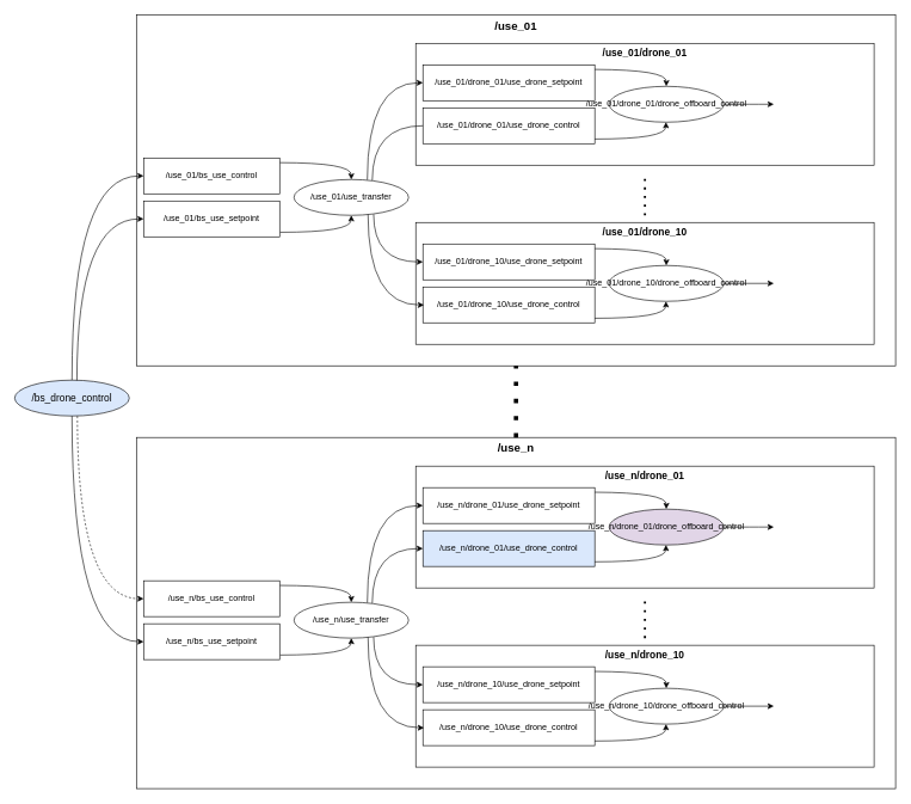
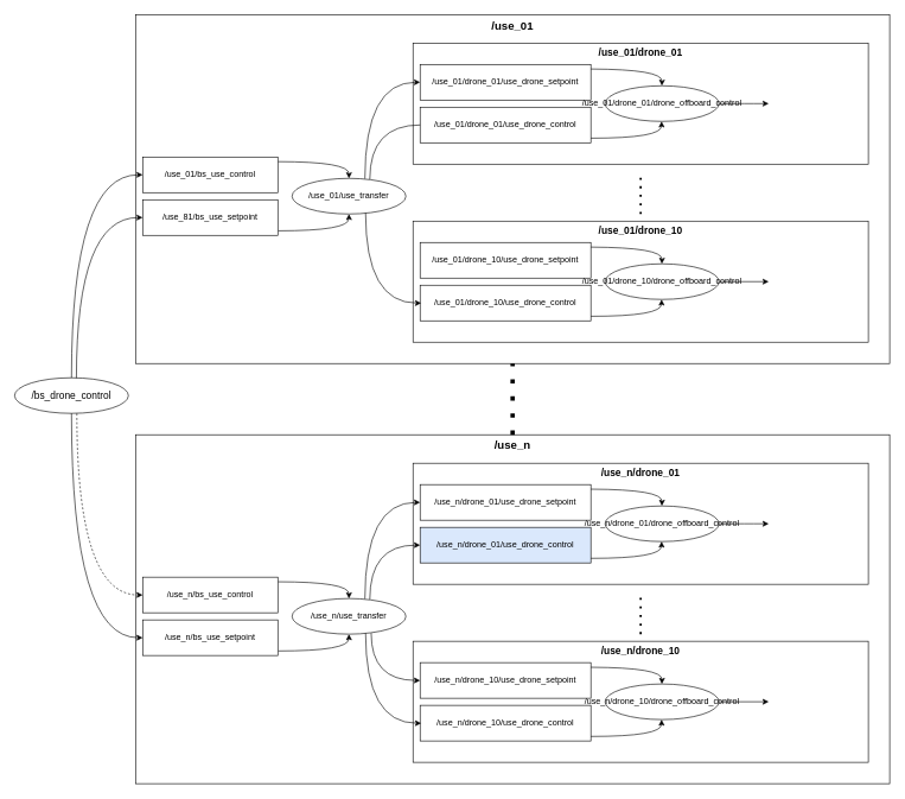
- <mxCell id="8" value="&lt;div&gt;&lt;font style=&quot;font-size: 12px&quot;&gt;/use_01/bs_use_setpoint&lt;/font&gt;&lt;/div&gt;" style="rounded=0;whiteSpace=wrap;html=1;" vertex="1" parent="1"><mxGeometry x="200" y="280" width="190" height="50" as="geometry" /></mxCell>
+ <mxCell id="8" value="&lt;div&gt;&lt;font style=&quot;font-size: 12px&quot;&gt;/use_81/bs_use_setpoint&lt;/font&gt;&lt;/div&gt;" style="rounded=0;whiteSpace=wrap;html=1;" vertex="1" parent="1"><mxGeometry x="200" y="280" width="190" height="50" as="geometry" /></mxCell>
- <mxCell id="22" value="" style="endArrow=classic;html=1;entryX=0;entryY=0.5;entryDx=0;entryDy=0;exitX=0.695;exitY=0.971;exitDx=0;exitDy=0;exitPerimeter=0;edgeStyle=orthogonalEdgeStyle;curved=1;" edge="1" parent="1" source="9" target="16"><mxGeometry width="50" height="50" relative="1" as="geometry"><mxPoint x="510" y="350" as="sourcePoint" /><mxPoint x="560" y="300" as="targetPoint" /><Array as="points"><mxPoint x="521" y="365" /></Array></mxGeometry></mxCell>
- <mxCell id="4" value="&lt;font style=&quot;font-size: 14px&quot;&gt;/bs_drone_control&lt;/font&gt;" style="ellipse;whiteSpace=wrap;html=1;fillColor=#dae8fc;" vertex="1" parent="1"><mxGeometry x="20" y="530" width="160" height="50" as="geometry" /></mxCell>
+ <mxCell id="4" value="&lt;font style=&quot;font-size: 14px&quot;&gt;/bs_drone_control&lt;/font&gt;" style="ellipse;whiteSpace=wrap;html=1;" vertex="1" parent="1"><mxGeometry x="20" y="530" width="160" height="50" as="geometry" /></mxCell>
- <mxCell id="40" value="/use_n/drone_01/drone_offboard_control" style="ellipse;whiteSpace=wrap;html=1;fillColor=#e1d5e7;" vertex="1" parent="1"><mxGeometry x="850" y="710" width="160" height="50" as="geometry" /></mxCell>
+ <mxCell id="40" value="/use_n/drone_01/drone_offboard_control" style="ellipse;whiteSpace=wrap;html=1;" vertex="1" parent="1"><mxGeometry x="850" y="710" width="160" height="50" as="geometry" /></mxCell>
